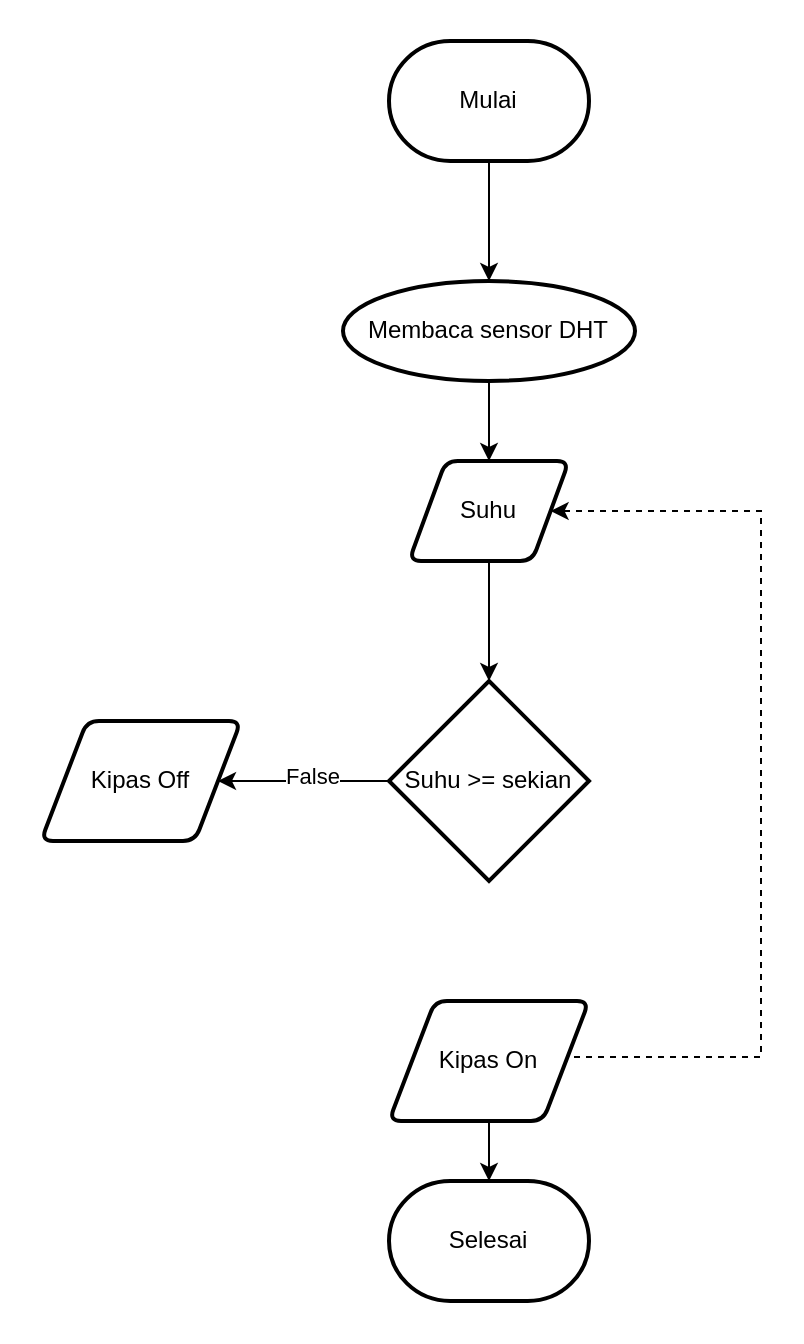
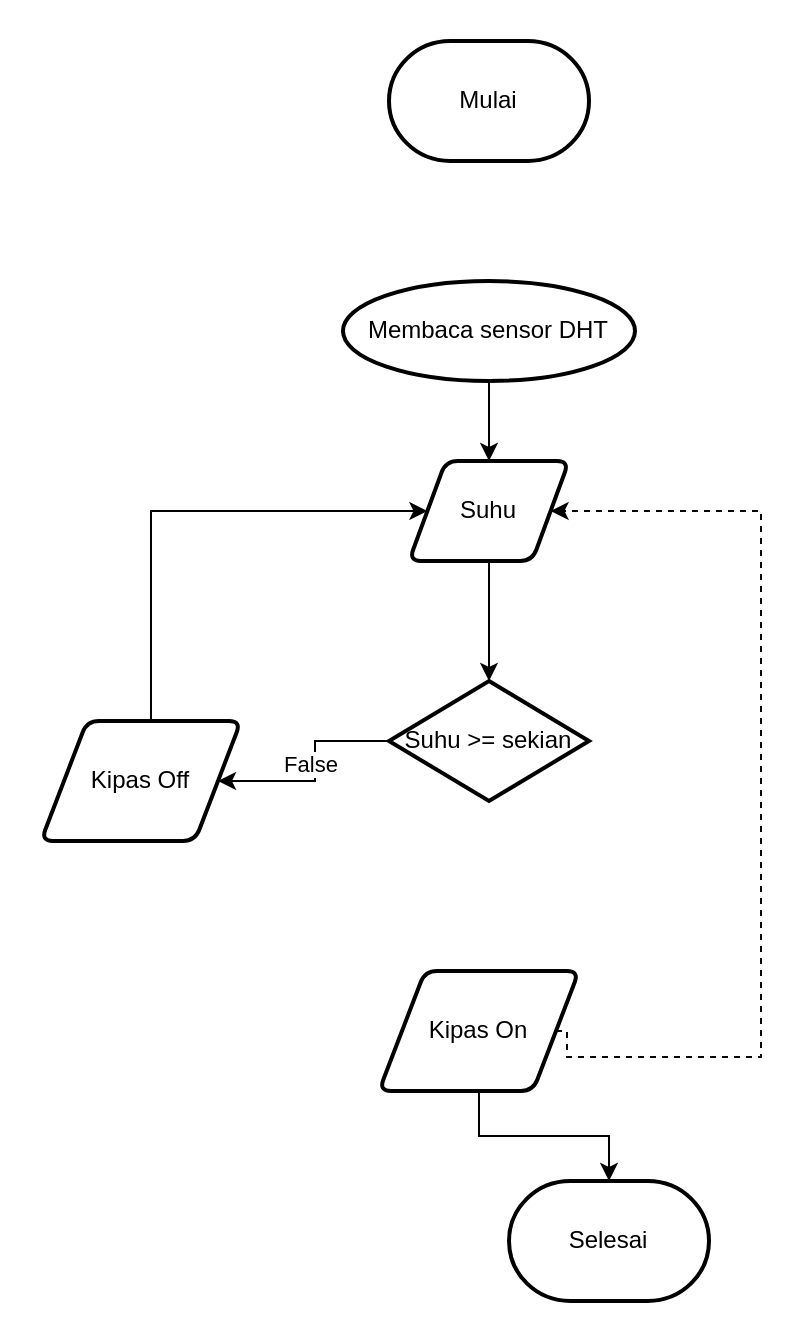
- <mxCell id="2" style="edgeStyle=orthogonalEdgeStyle;rounded=0;orthogonalLoop=1;jettySize=auto;html=1;exitX=0.5;exitY=1;exitDx=0;exitDy=0;exitPerimeter=0;entryX=0.5;entryY=0;entryDx=0;entryDy=0;" edge="1" parent="1" source="3" target="5"><mxGeometry relative="1" as="geometry" /></mxCell>
+ <mxCell id="11" style="edgeStyle=orthogonalEdgeStyle;rounded=0;orthogonalLoop=1;jettySize=auto;html=1;entryX=0;entryY=0.5;entryDx=0;entryDy=0;exitX=0.5;exitY=0;exitDx=0;exitDy=0;" edge="1" parent="1" source="16" target="6"><mxGeometry relative="1" as="geometry"><mxPoint x="90" y="310" as="sourcePoint" /><Array as="points"><mxPoint x="75" y="360" /><mxPoint x="75" y="255" /></Array></mxGeometry></mxCell>
- <mxCell id="9" value="Suhu &amp;gt;= sekian" style="strokeWidth=2;html=1;shape=mxgraph.flowchart.decision;whiteSpace=wrap;" vertex="1" parent="1"><mxGeometry x="194" y="340" width="100" height="100" as="geometry" /></mxCell>
+ <mxCell id="9" value="Suhu &amp;gt;= sekian" style="strokeWidth=2;html=1;shape=mxgraph.flowchart.decision;whiteSpace=wrap;" vertex="1" parent="1"><mxGeometry x="194" y="340" width="100" height="60" as="geometry" /></mxCell>
- <mxCell id="15" value="Kipas On" style="shape=parallelogram;html=1;strokeWidth=2;perimeter=parallelogramPerimeter;whiteSpace=wrap;rounded=1;arcSize=12;size=0.23;" vertex="1" parent="1"><mxGeometry x="194" y="500" width="100" height="60" as="geometry" /></mxCell>
+ <mxCell id="15" value="Kipas On" style="shape=parallelogram;html=1;strokeWidth=2;perimeter=parallelogramPerimeter;whiteSpace=wrap;rounded=1;arcSize=12;size=0.23;" vertex="1" parent="1"><mxGeometry x="189" y="485" width="100" height="60" as="geometry" /></mxCell>
- <mxCell id="13" value="Selesai" style="strokeWidth=2;html=1;shape=mxgraph.flowchart.terminator;whiteSpace=wrap;" vertex="1" parent="1"><mxGeometry x="194" y="590" width="100" height="60" as="geometry" /></mxCell>
+ <mxCell id="13" value="Selesai" style="strokeWidth=2;html=1;shape=mxgraph.flowchart.terminator;whiteSpace=wrap;" vertex="1" parent="1"><mxGeometry x="254" y="590" width="100" height="60" as="geometry" /></mxCell>
